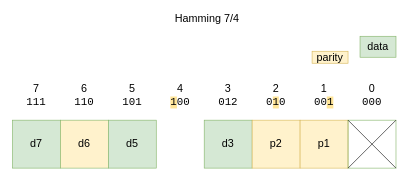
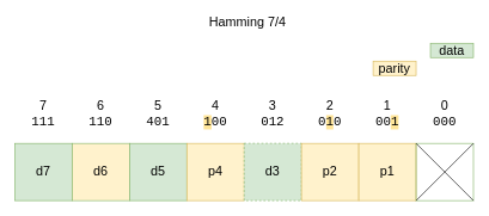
- <mxCell id="20" value="data" style="rounded=0;whiteSpace=wrap;html=1;strokeColor=#82b366;fontSize=18;fillColor=#d5e8d4;" vertex="1" parent="1"><mxGeometry x="600" y="60" width="60" height="35" as="geometry" /></mxCell>
+ <mxCell id="20" value="data" style="rounded=0;whiteSpace=wrap;html=1;strokeColor=#82b366;fontSize=18;fillColor=#d5e8d4;" vertex="1" parent="1"><mxGeometry x="600" y="60" width="60" height="20" as="geometry" /></mxCell>
- <mxCell id="5" value="5&lt;br&gt;&lt;font face=&quot;Courier New&quot;&gt;101&lt;/font&gt;" style="whiteSpace=wrap;html=1;aspect=fixed;fontSize=18;strokeColor=none;" parent="2" vertex="1"><mxGeometry x="160" width="80" height="80" as="geometry" /></mxCell>
+ <mxCell id="5" value="5&lt;br&gt;&lt;font face=&quot;Courier New&quot;&gt;401&lt;/font&gt;" style="whiteSpace=wrap;html=1;aspect=fixed;fontSize=18;strokeColor=none;" parent="2" vertex="1"><mxGeometry x="160" width="80" height="80" as="geometry" /></mxCell>
+ <mxCell id="14" value="p4" style="whiteSpace=wrap;html=1;aspect=fixed;fontSize=18;fillColor=#fff2cc;strokeColor=#d6b656;" parent="1" vertex="1"><mxGeometry x="260" y="200" width="80" height="80" as="geometry" /></mxCell>
- <mxCell id="15" value="d3" style="whiteSpace=wrap;html=1;aspect=fixed;fontSize=18;fillColor=#d5e8d4;strokeColor=#82b366;" parent="1" vertex="1"><mxGeometry x="340" y="200" width="80" height="80" as="geometry" /></mxCell>
+ <mxCell id="15" value="d3" style="whiteSpace=wrap;html=1;aspect=fixed;fontSize=18;fillColor=#d5e8d4;strokeColor=#82b366;dashed=1;" parent="1" vertex="1"><mxGeometry x="340" y="200" width="80" height="80" as="geometry" /></mxCell>
